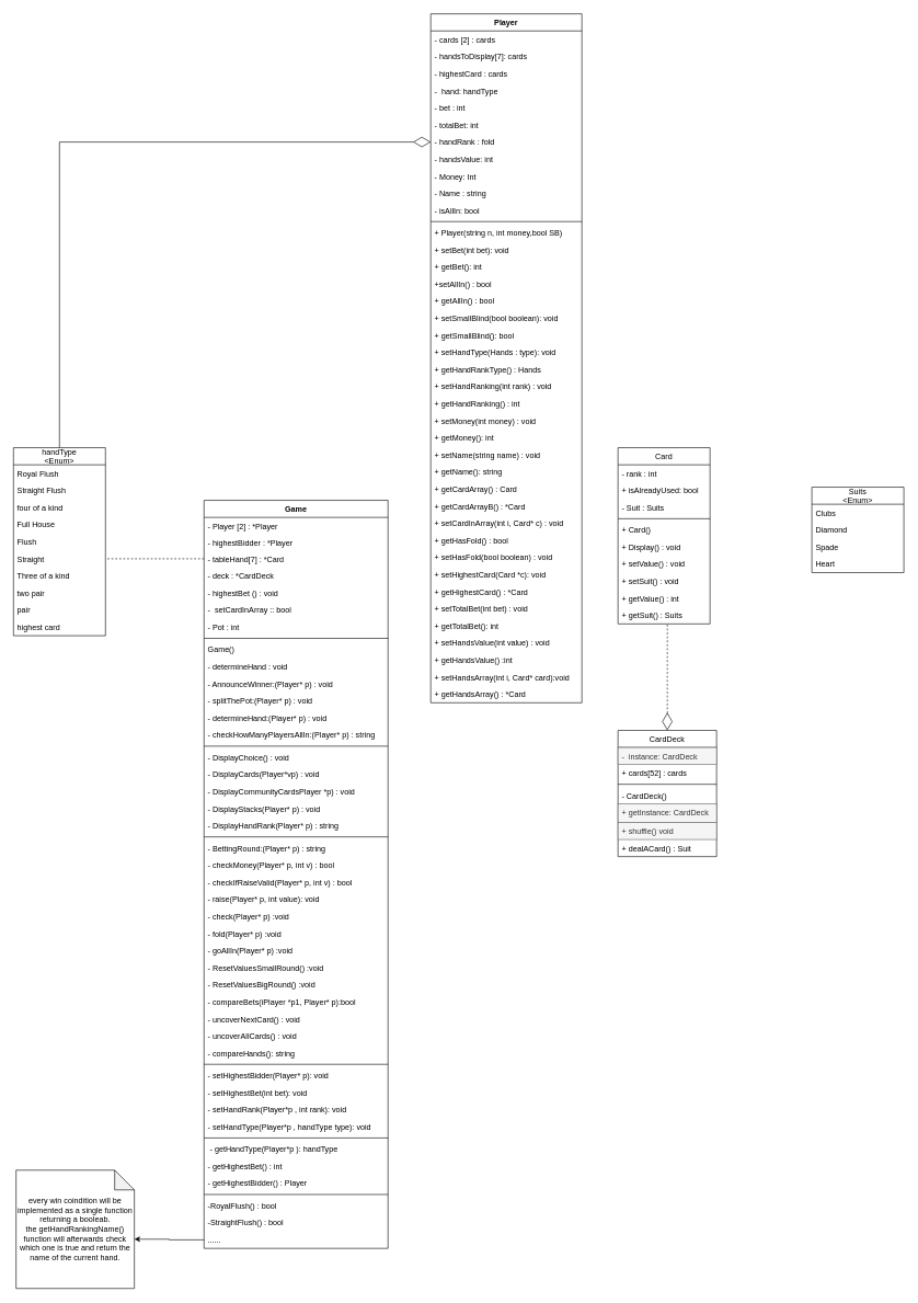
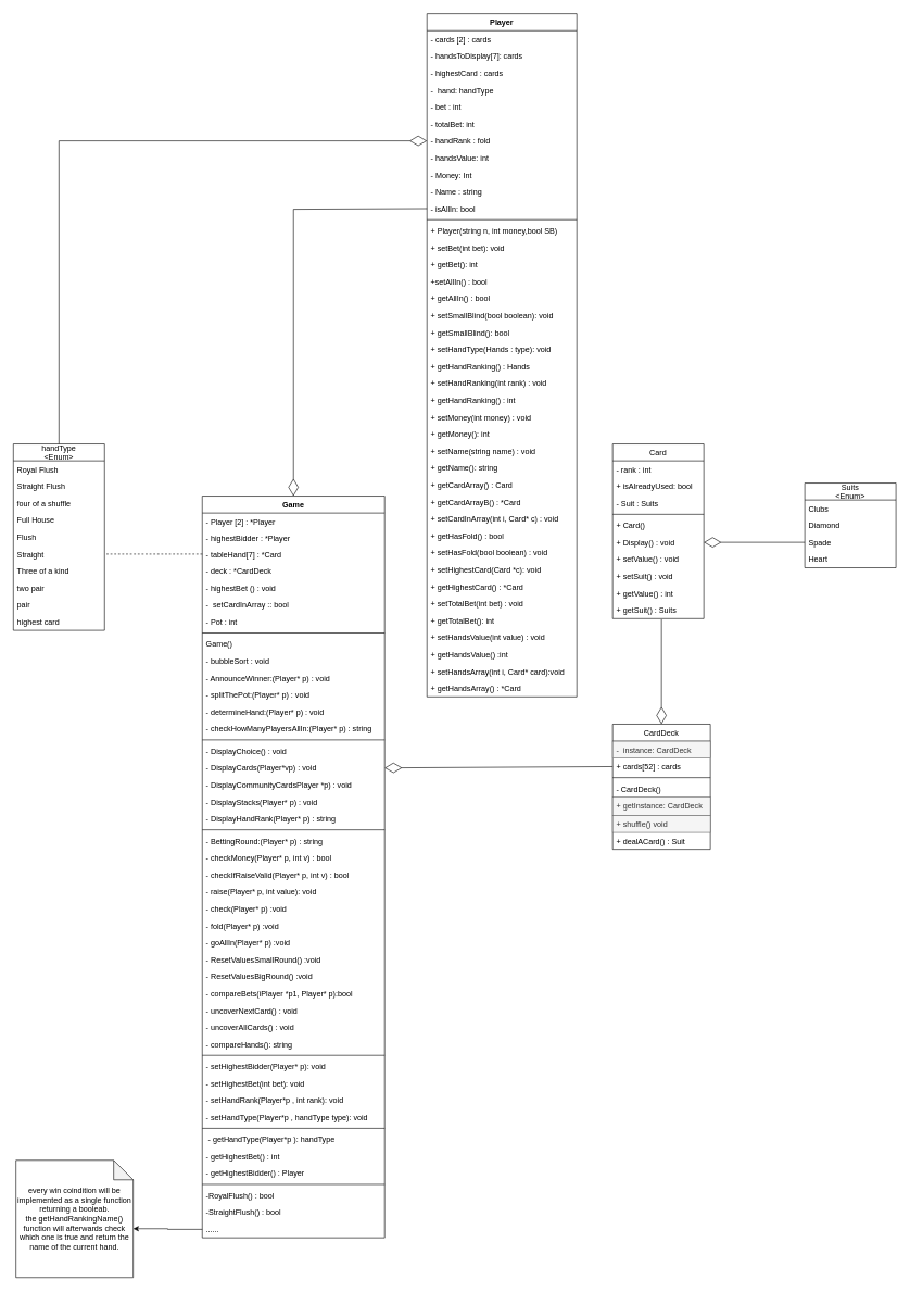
+ <mxCell id="128" value="" style="endArrow=diamondThin;endFill=0;endSize=24;html=1;rounded=0;exitX=0;exitY=0.5;exitDx=0;exitDy=0;entryX=0.5;entryY=0;entryDx=0;entryDy=0;" parent="1" source="72" target="13" edge="1"><mxGeometry width="160" relative="1" as="geometry"><mxPoint x="560" y="500" as="sourcePoint" /><mxPoint x="890" y="900" as="targetPoint" /><Array as="points"><mxPoint x="450" y="320" /></Array></mxGeometry></mxCell>
- <mxCell id="82" value="+ getHandRankType() : Hands" style="text;strokeColor=none;fillColor=none;align=left;verticalAlign=top;spacingLeft=4;spacingRight=4;overflow=hidden;rotatable=0;points=[[0,0.5],[1,0.5]];portConstraint=eastwest;" parent="61" vertex="1"><mxGeometry y="528" width="230" height="26" as="geometry" /></mxCell>
+ <mxCell id="82" value="+ getHandRanking() : Hands" style="text;strokeColor=none;fillColor=none;align=left;verticalAlign=top;spacingLeft=4;spacingRight=4;overflow=hidden;rotatable=0;points=[[0,0.5],[1,0.5]];portConstraint=eastwest;" parent="61" vertex="1"><mxGeometry y="528" width="230" height="26" as="geometry" /></mxCell>
- <mxCell id="105" value="four of a kind" style="text;strokeColor=none;fillColor=none;align=left;verticalAlign=top;spacingLeft=4;spacingRight=4;overflow=hidden;rotatable=0;points=[[0,0.5],[1,0.5]];portConstraint=eastwest;" parent="102" vertex="1"><mxGeometry y="78" width="140" height="26" as="geometry" /></mxCell>
+ <mxCell id="105" value="four of a shuffle" style="text;strokeColor=none;fillColor=none;align=left;verticalAlign=top;spacingLeft=4;spacingRight=4;overflow=hidden;rotatable=0;points=[[0,0.5],[1,0.5]];portConstraint=eastwest;" parent="102" vertex="1"><mxGeometry y="78" width="140" height="26" as="geometry" /></mxCell>
+ <mxCell id="129" value="" style="endArrow=diamondThin;endFill=0;endSize=24;html=1;rounded=0;exitX=0;exitY=0.5;exitDx=0;exitDy=0;entryX=1;entryY=0.5;entryDx=0;entryDy=0;" parent="1" source="116" target="8" edge="1"><mxGeometry width="160" relative="1" as="geometry"><mxPoint x="965" y="810" as="sourcePoint" /><mxPoint x="1125" y="810" as="targetPoint" /></mxGeometry></mxCell>
- <mxCell id="23" value="- determineHand : void" style="text;strokeColor=none;fillColor=none;align=left;verticalAlign=top;spacingLeft=4;spacingRight=4;overflow=hidden;rotatable=0;points=[[0,0.5],[1,0.5]];portConstraint=eastwest;" parent="13" vertex="1"><mxGeometry y="240" width="280" height="26" as="geometry" /></mxCell>
+ <mxCell id="23" value="- bubbleSort : void" style="text;strokeColor=none;fillColor=none;align=left;verticalAlign=top;spacingLeft=4;spacingRight=4;overflow=hidden;rotatable=0;points=[[0,0.5],[1,0.5]];portConstraint=eastwest;" parent="13" vertex="1"><mxGeometry y="240" width="280" height="26" as="geometry" /></mxCell>
- <mxCell id="127" value="" style="endArrow=diamondThin;endFill=0;endSize=24;html=1;rounded=0;entryX=0.5;entryY=0;entryDx=0;entryDy=0;exitX=0.536;exitY=1.038;exitDx=0;exitDy=0;exitPerimeter=0;dashed=1;" parent="1" source="12" target="118" edge="1"><mxGeometry width="160" relative="1" as="geometry"><mxPoint x="655" y="900" as="sourcePoint" /><mxPoint x="815" y="900" as="targetPoint" /></mxGeometry></mxCell>
+ <mxCell id="127" value="" style="endArrow=diamondThin;endFill=0;endSize=24;html=1;rounded=0;entryX=0.5;entryY=0;entryDx=0;entryDy=0;exitX=0.536;exitY=1.038;exitDx=0;exitDy=0;exitPerimeter=0;" parent="1" source="12" target="118" edge="1"><mxGeometry width="160" relative="1" as="geometry"><mxPoint x="655" y="900" as="sourcePoint" /><mxPoint x="815" y="900" as="targetPoint" /></mxGeometry></mxCell>
+ <mxCell id="130" value="" style="endArrow=diamondThin;endFill=0;endSize=24;html=1;rounded=0;exitX=0;exitY=0.5;exitDx=0;exitDy=0;entryX=1;entryY=0.5;entryDx=0;entryDy=0;" parent="1" source="120" target="30" edge="1"><mxGeometry width="160" relative="1" as="geometry"><mxPoint x="700" y="820" as="sourcePoint" /><mxPoint x="610" y="1170" as="targetPoint" /><Array as="points" /></mxGeometry></mxCell>
